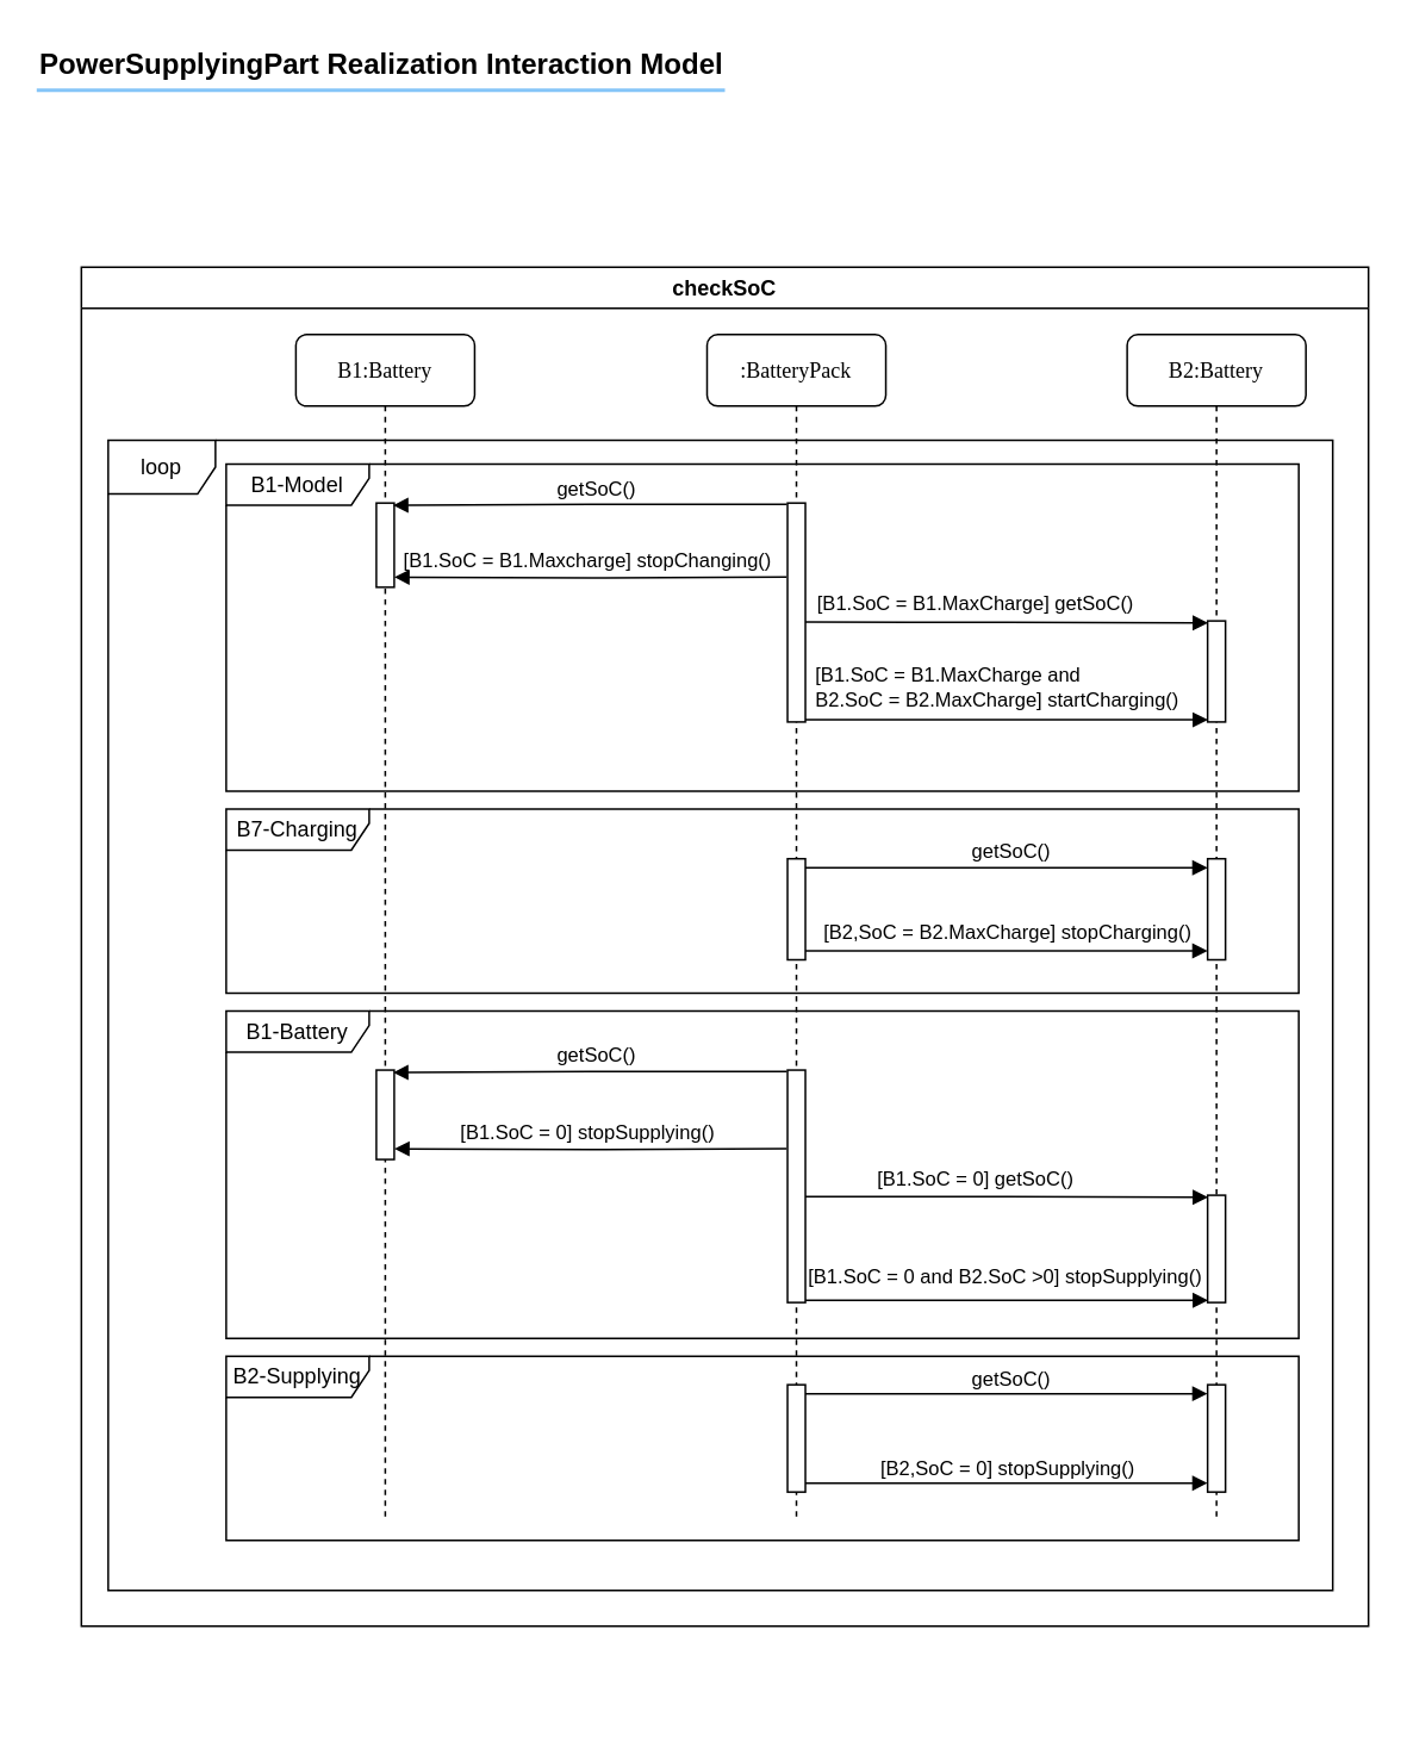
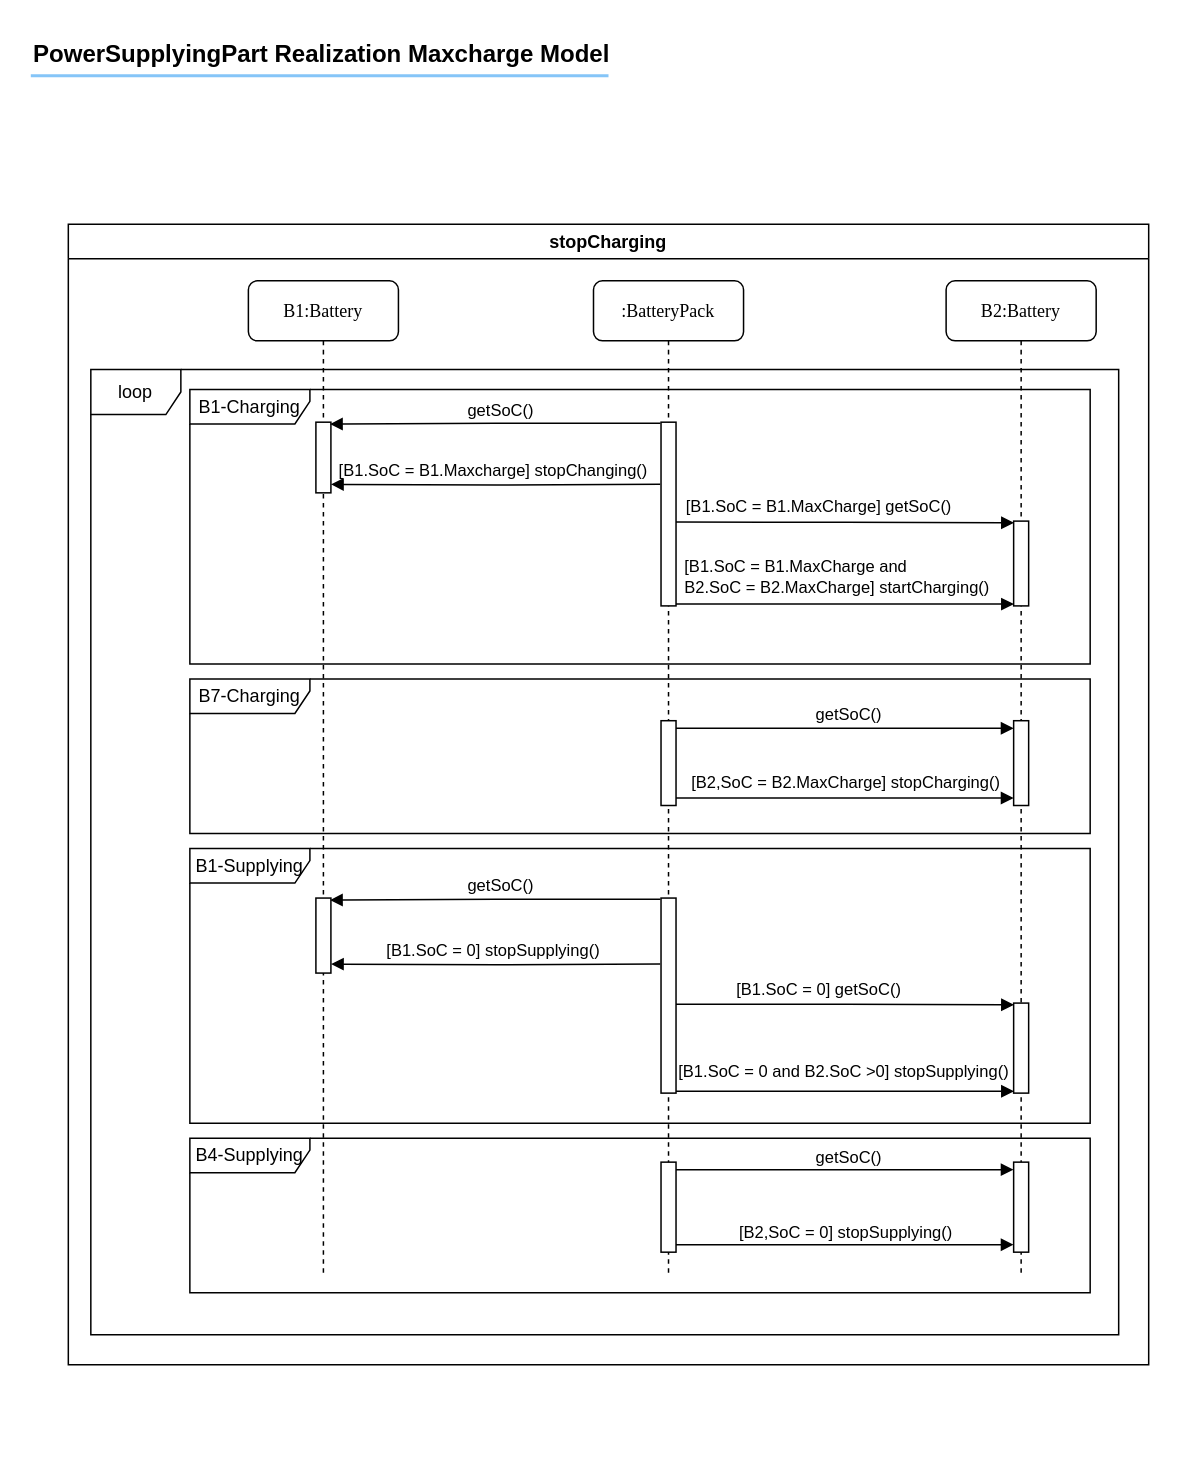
- <mxCell id="46" value="&lt;b&gt;PowerSupplyingPart Realization Interaction Model&lt;/b&gt;" style="text;fontSize=16;verticalAlign=middle;strokeColor=none;fillColor=none;whiteSpace=wrap;html=1;" vertex="1" parent="1"><mxGeometry x="20" y="20" width="388" height="30" as="geometry" /></mxCell>
+ <mxCell id="46" value="&lt;b&gt;PowerSupplyingPart Realization Maxcharge Model&lt;/b&gt;" style="text;fontSize=16;verticalAlign=middle;strokeColor=none;fillColor=none;whiteSpace=wrap;html=1;" vertex="1" parent="1"><mxGeometry x="20" y="20" width="388" height="30" as="geometry" /></mxCell>
- <mxCell id="9" value="checkSoC" style="swimlane;whiteSpace=wrap;html=1;" vertex="1" parent="2"><mxGeometry width="720" height="760" as="geometry" /></mxCell>
+ <mxCell id="9" value="stopCharging" style="swimlane;whiteSpace=wrap;html=1;" vertex="1" parent="2"><mxGeometry width="720" height="760" as="geometry" /></mxCell>
- <mxCell id="17" value="B1-Model" style="shape=umlFrame;whiteSpace=wrap;html=1;pointerEvents=0;width=80;height=23;" vertex="1" parent="9"><mxGeometry x="81" y="110.0" width="600" height="183" as="geometry" /></mxCell>
+ <mxCell id="17" value="B1-Charging" style="shape=umlFrame;whiteSpace=wrap;html=1;pointerEvents=0;width=80;height=23;" vertex="1" parent="9"><mxGeometry x="81" y="110.0" width="600" height="183" as="geometry" /></mxCell>
- <mxCell id="19" value="B1-Battery" style="shape=umlFrame;whiteSpace=wrap;html=1;pointerEvents=0;width=80;height=23;" vertex="1" parent="9"><mxGeometry x="81" y="416" width="600" height="183" as="geometry" /></mxCell>
+ <mxCell id="19" value="B1-Supplying" style="shape=umlFrame;whiteSpace=wrap;html=1;pointerEvents=0;width=80;height=23;" vertex="1" parent="9"><mxGeometry x="81" y="416" width="600" height="183" as="geometry" /></mxCell>
- <mxCell id="31" value="B2-Supplying" style="shape=umlFrame;whiteSpace=wrap;html=1;pointerEvents=0;width=80;height=23;" vertex="1" parent="9"><mxGeometry x="81" y="609" width="600" height="103" as="geometry" /></mxCell>
+ <mxCell id="31" value="B4-Supplying" style="shape=umlFrame;whiteSpace=wrap;html=1;pointerEvents=0;width=80;height=23;" vertex="1" parent="9"><mxGeometry x="81" y="609" width="600" height="103" as="geometry" /></mxCell>
